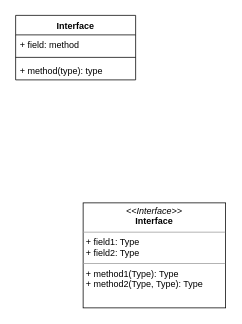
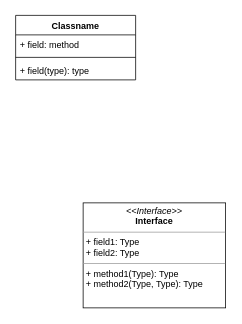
- <mxCell id="2" value="Interface" style="swimlane;fontStyle=1;align=center;verticalAlign=top;childLayout=stackLayout;horizontal=1;startSize=26;horizontalStack=0;resizeParent=1;resizeParentMax=0;resizeLast=0;collapsible=1;marginBottom=0;" parent="1" vertex="1"><mxGeometry x="20" y="20" width="160" height="86" as="geometry" /></mxCell>
+ <mxCell id="2" value="Classname" style="swimlane;fontStyle=1;align=center;verticalAlign=top;childLayout=stackLayout;horizontal=1;startSize=26;horizontalStack=0;resizeParent=1;resizeParentMax=0;resizeLast=0;collapsible=1;marginBottom=0;" parent="1" vertex="1"><mxGeometry x="20" y="20" width="160" height="86" as="geometry" /></mxCell>
- <mxCell id="5" value="+ method(type): type" style="text;strokeColor=none;fillColor=none;align=left;verticalAlign=top;spacingLeft=4;spacingRight=4;overflow=hidden;rotatable=0;points=[[0,0.5],[1,0.5]];portConstraint=eastwest;" parent="2" vertex="1"><mxGeometry y="60" width="160" height="26" as="geometry" /></mxCell>
+ <mxCell id="5" value="+ field(type): type" style="text;strokeColor=none;fillColor=none;align=left;verticalAlign=top;spacingLeft=4;spacingRight=4;overflow=hidden;rotatable=0;points=[[0,0.5],[1,0.5]];portConstraint=eastwest;" parent="2" vertex="1"><mxGeometry y="60" width="160" height="26" as="geometry" /></mxCell>
